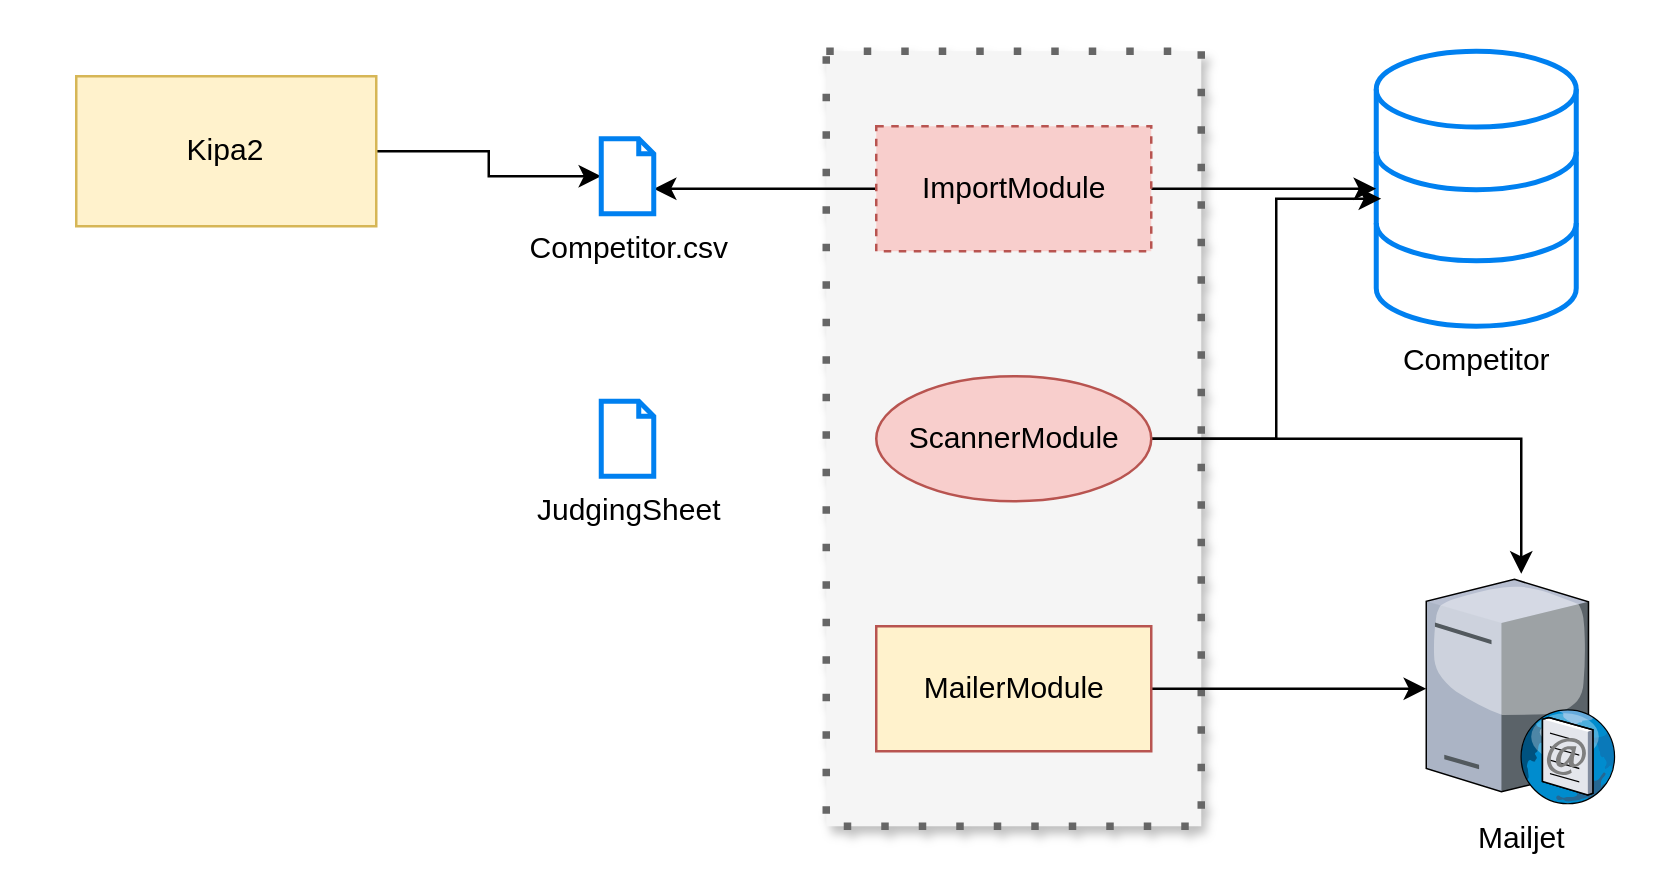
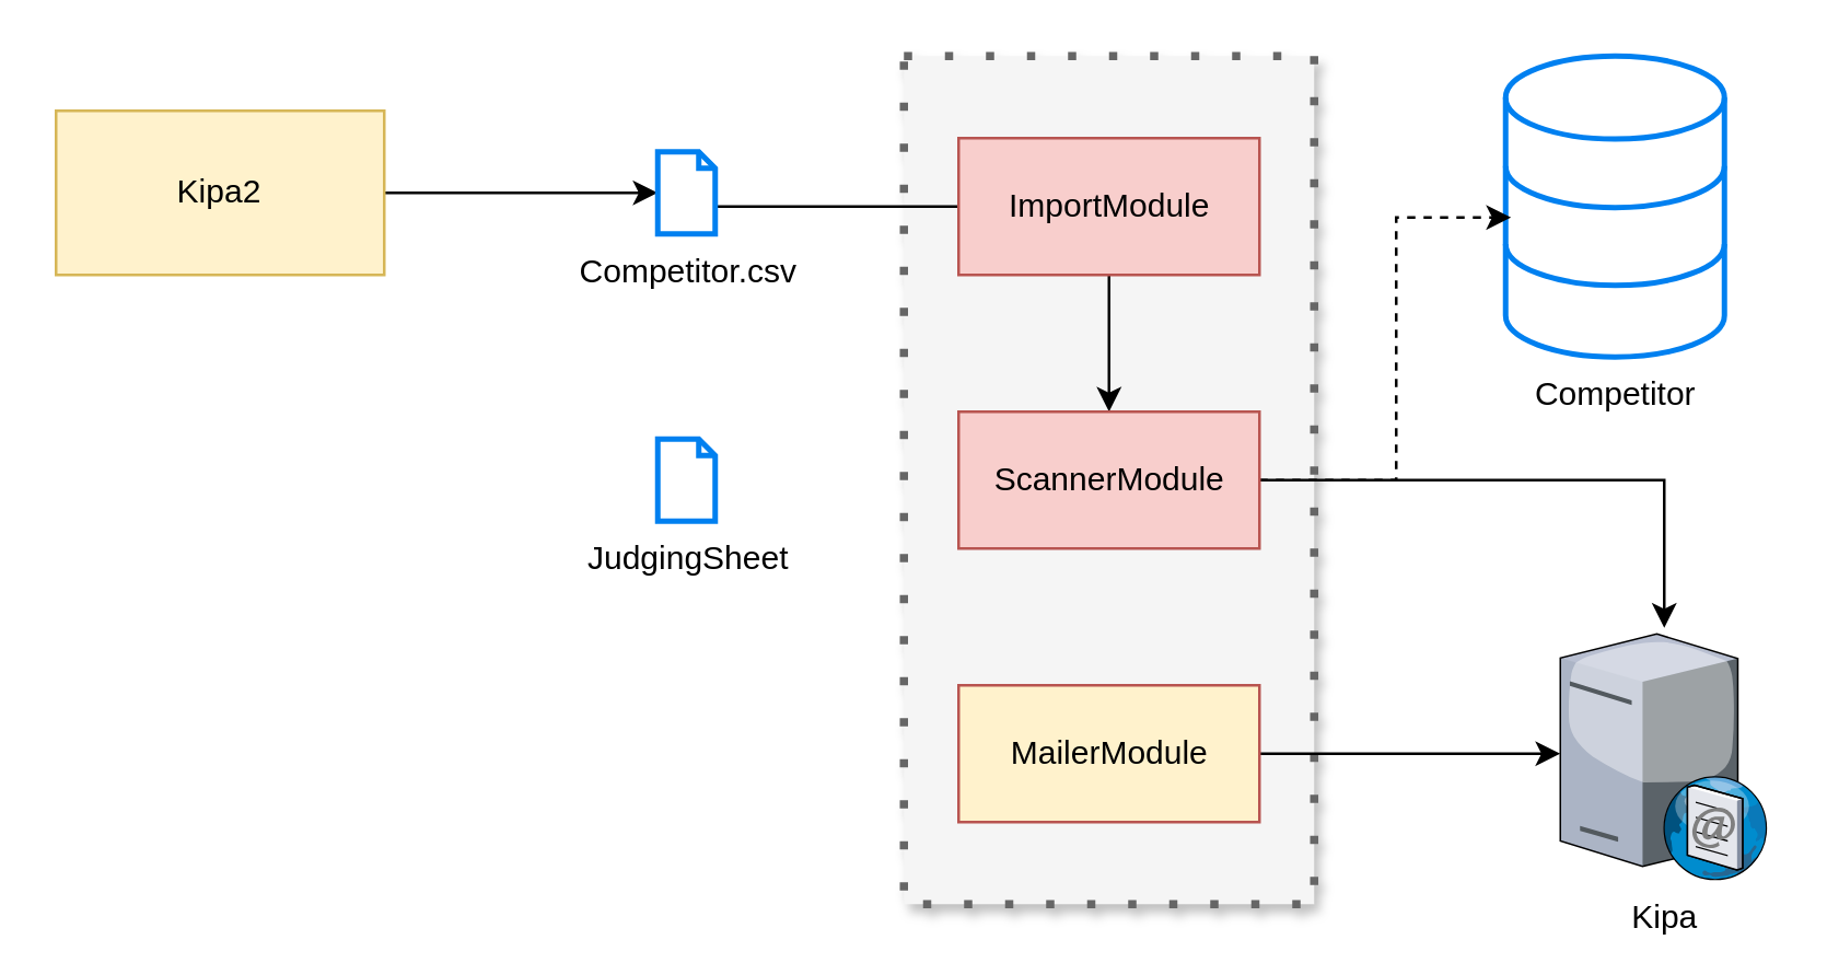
- <mxCell id="8" value="Kipa2" style="rounded=0;whiteSpace=wrap;html=1;fillColor=#fff2cc;strokeColor=#d6b656;" vertex="1" parent="1"><mxGeometry x="30" y="30" width="120" height="60" as="geometry" /></mxCell>
+ <mxCell id="8" value="Kipa2" style="rounded=0;whiteSpace=wrap;html=1;fillColor=#fff2cc;strokeColor=#d6b656;" vertex="1" parent="1"><mxGeometry x="20" y="40" width="120" height="60" as="geometry" /></mxCell>
- <mxCell id="5" value="" style="edgeStyle=orthogonalEdgeStyle;rounded=0;orthogonalLoop=1;jettySize=auto;html=1;" edge="1" parent="1" source="6" target="9"><mxGeometry relative="1" as="geometry"><mxPoint x="270" y="75" as="targetPoint" /><Array as="points"><mxPoint x="280" y="75" /><mxPoint x="280" y="75" /></Array></mxGeometry></mxCell>
+ <mxCell id="5" value="" style="edgeStyle=orthogonalEdgeStyle;rounded=0;orthogonalLoop=1;jettySize=auto;html=1;endArrow=none;" edge="1" parent="1" source="6" target="9"><mxGeometry relative="1" as="geometry"><mxPoint x="270" y="75" as="targetPoint" /><Array as="points"><mxPoint x="280" y="75" /><mxPoint x="280" y="75" /></Array></mxGeometry></mxCell>
- <mxCell id="6" value="ImportModule" style="html=1;fillColor=#f8cecc;strokeColor=#b85450;dashed=1;" vertex="1" parent="1"><mxGeometry x="350" y="50" width="110" height="50" as="geometry" /></mxCell>
+ <mxCell id="6" value="ImportModule" style="html=1;fillColor=#f8cecc;strokeColor=#b85450;" vertex="1" parent="1"><mxGeometry x="350" y="50" width="110" height="50" as="geometry" /></mxCell>
- <mxCell id="4" value="" style="edgeStyle=orthogonalEdgeStyle;rounded=0;orthogonalLoop=1;jettySize=auto;html=1;" edge="1" parent="1" source="6" target="3"><mxGeometry relative="1" as="geometry"><mxPoint x="610" y="75" as="targetPoint" /></mxGeometry></mxCell>
+ <mxCell id="4" value="" style="edgeStyle=orthogonalEdgeStyle;rounded=0;orthogonalLoop=1;jettySize=auto;html=1;" edge="1" parent="1" source="6" target="13"><mxGeometry relative="1" as="geometry"><mxPoint x="610" y="75" as="targetPoint" /></mxGeometry></mxCell>
- <mxCell id="12" value="" style="edgeStyle=orthogonalEdgeStyle;rounded=0;orthogonalLoop=1;jettySize=auto;html=1;entryX=0.025;entryY=0.536;entryDx=0;entryDy=0;entryPerimeter=0;" edge="1" parent="1" source="13" target="3"><mxGeometry relative="1" as="geometry"><mxPoint x="540" y="175" as="targetPoint" /><Array as="points"><mxPoint x="510" y="175" /><mxPoint x="510" y="79" /></Array></mxGeometry></mxCell>
+ <mxCell id="12" value="" style="edgeStyle=orthogonalEdgeStyle;rounded=0;orthogonalLoop=1;jettySize=auto;html=1;entryX=0.025;entryY=0.536;entryDx=0;entryDy=0;entryPerimeter=0;dashed=1;" edge="1" parent="1" source="13" target="3"><mxGeometry relative="1" as="geometry"><mxPoint x="540" y="175" as="targetPoint" /><Array as="points"><mxPoint x="510" y="175" /><mxPoint x="510" y="79" /></Array></mxGeometry></mxCell>
- <mxCell id="13" value="ScannerModule" style="ellipse;html=1;fillColor=#f8cecc;strokeColor=#b85450;" vertex="1" parent="1"><mxGeometry x="350" y="150" width="110" height="50" as="geometry" /></mxCell>
+ <mxCell id="13" value="ScannerModule" style="html=1;fillColor=#f8cecc;strokeColor=#b85450;" vertex="1" parent="1"><mxGeometry x="350" y="150" width="110" height="50" as="geometry" /></mxCell>
- <mxCell id="16" value="Mailjet" style="verticalLabelPosition=bottom;aspect=fixed;html=1;verticalAlign=top;strokeColor=none;align=center;outlineConnect=0;shape=mxgraph.citrix.smtp_server;" vertex="1" parent="1"><mxGeometry x="570" y="229" width="76" height="92" as="geometry" /></mxCell>
+ <mxCell id="16" value="Kipa" style="verticalLabelPosition=bottom;aspect=fixed;html=1;verticalAlign=top;strokeColor=none;align=center;outlineConnect=0;shape=mxgraph.citrix.smtp_server;" vertex="1" parent="1"><mxGeometry x="570" y="229" width="76" height="92" as="geometry" /></mxCell>
